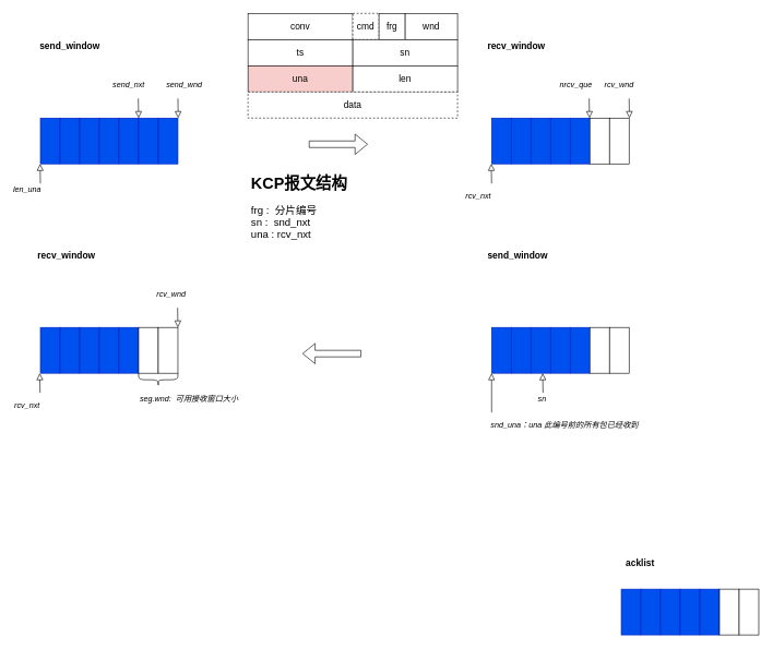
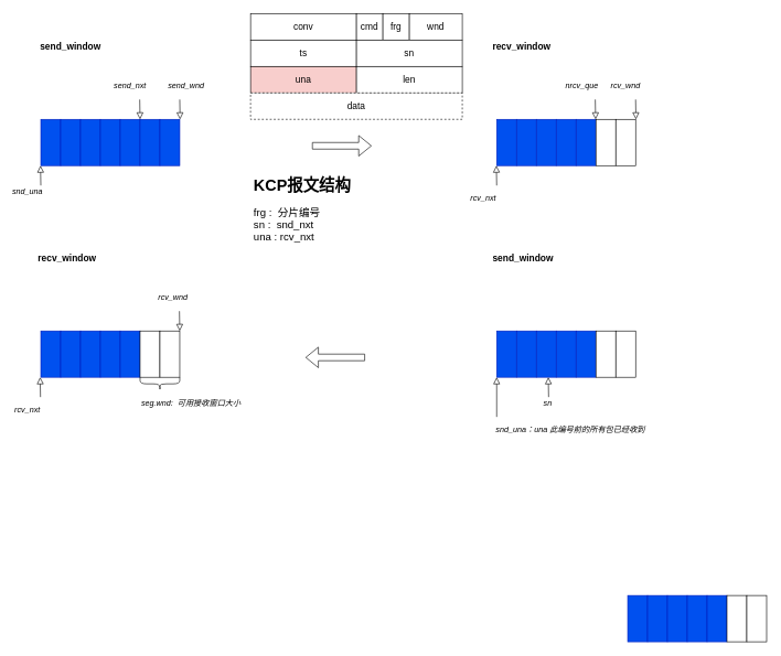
- <mxCell id="63" value="cmd" style="rounded=0;whiteSpace=wrap;html=1;fontSize=14;fontColor=#000000;align=center;dashed=1;" vertex="1" parent="1"><mxGeometry x="538" y="20" width="40" height="40" as="geometry" /></mxCell>
+ <mxCell id="63" value="cmd" style="rounded=0;whiteSpace=wrap;html=1;fontSize=14;fontColor=#000000;align=center;" vertex="1" parent="1"><mxGeometry x="538" y="20" width="40" height="40" as="geometry" /></mxCell>
- <mxCell id="4" value="len_una" style="text;html=1;strokeColor=none;fillColor=none;align=center;verticalAlign=middle;whiteSpace=wrap;rounded=0;fontStyle=2" parent="1" vertex="1"><mxGeometry x="21" y="280" width="40" height="20" as="geometry" /></mxCell>
+ <mxCell id="4" value="snd_una" style="text;html=1;strokeColor=none;fillColor=none;align=center;verticalAlign=middle;whiteSpace=wrap;rounded=0;fontStyle=2" parent="1" vertex="1"><mxGeometry x="21" y="280" width="40" height="20" as="geometry" /></mxCell>
- <mxCell id="51" value="acklist" style="text;html=1;strokeColor=none;fillColor=none;align=center;verticalAlign=middle;whiteSpace=wrap;rounded=0;fontSize=14;fontStyle=1" vertex="1" parent="1"><mxGeometry x="957" y="850" width="40" height="20" as="geometry" /></mxCell>
